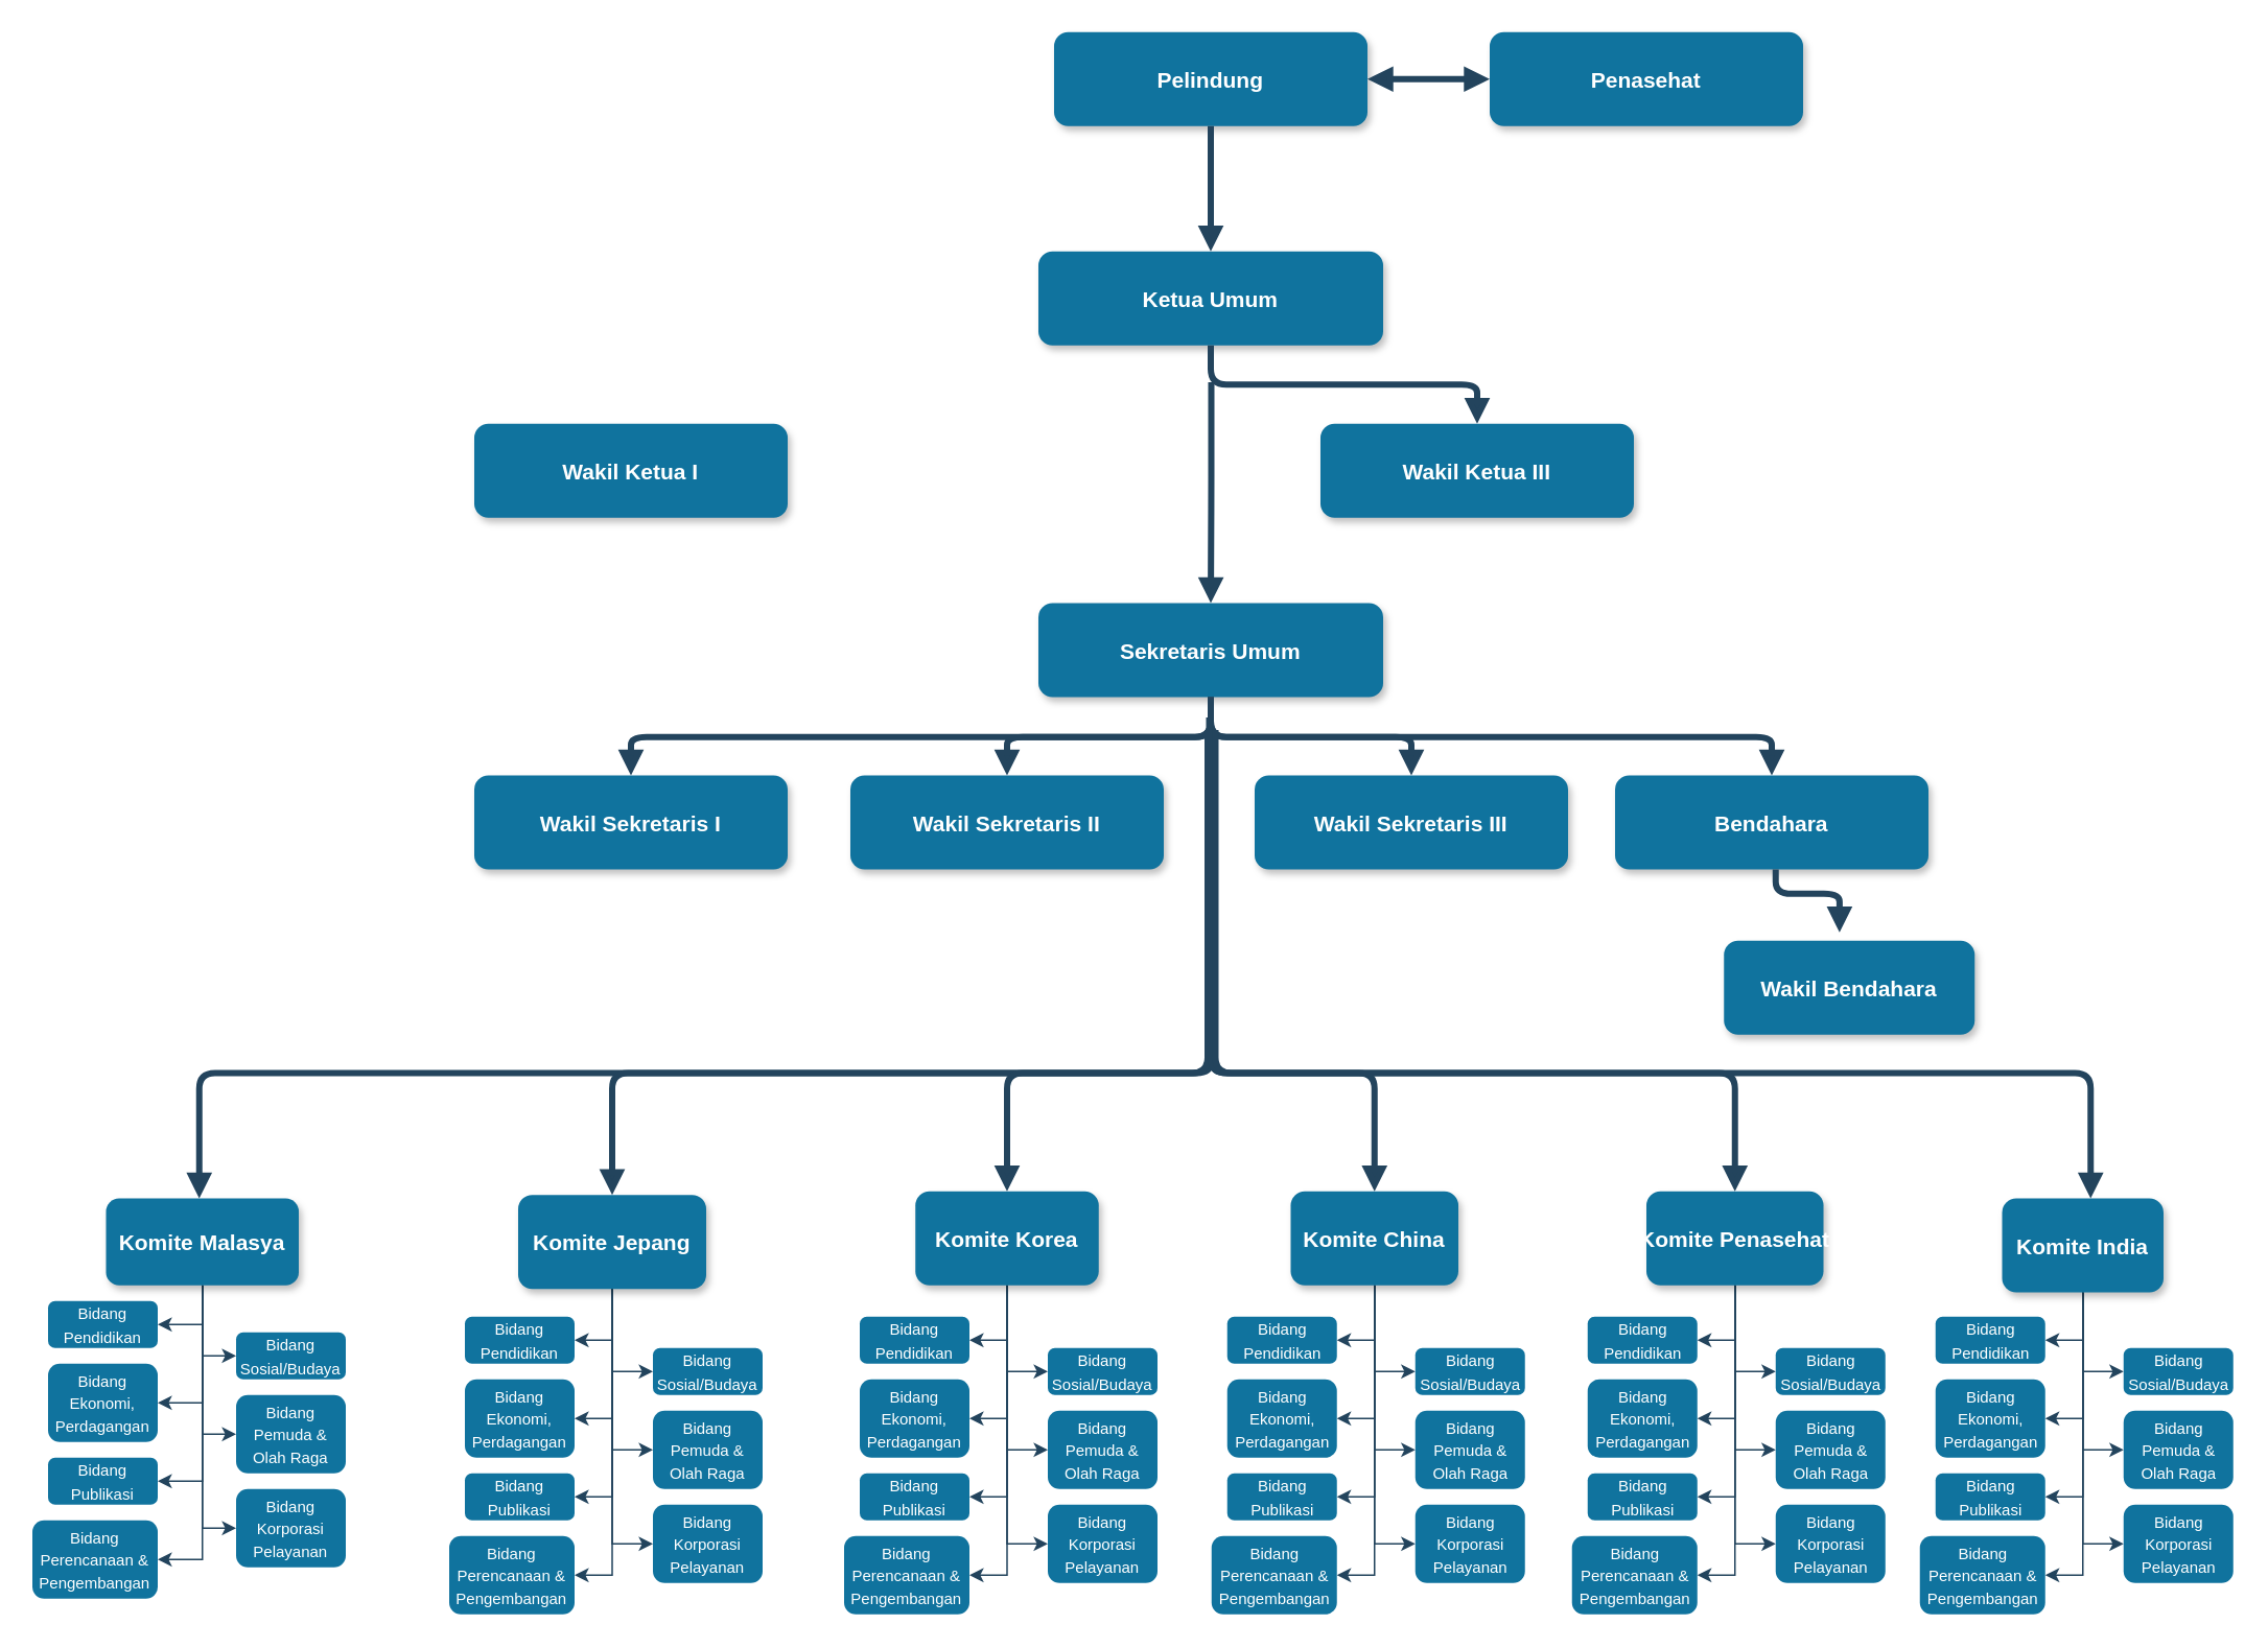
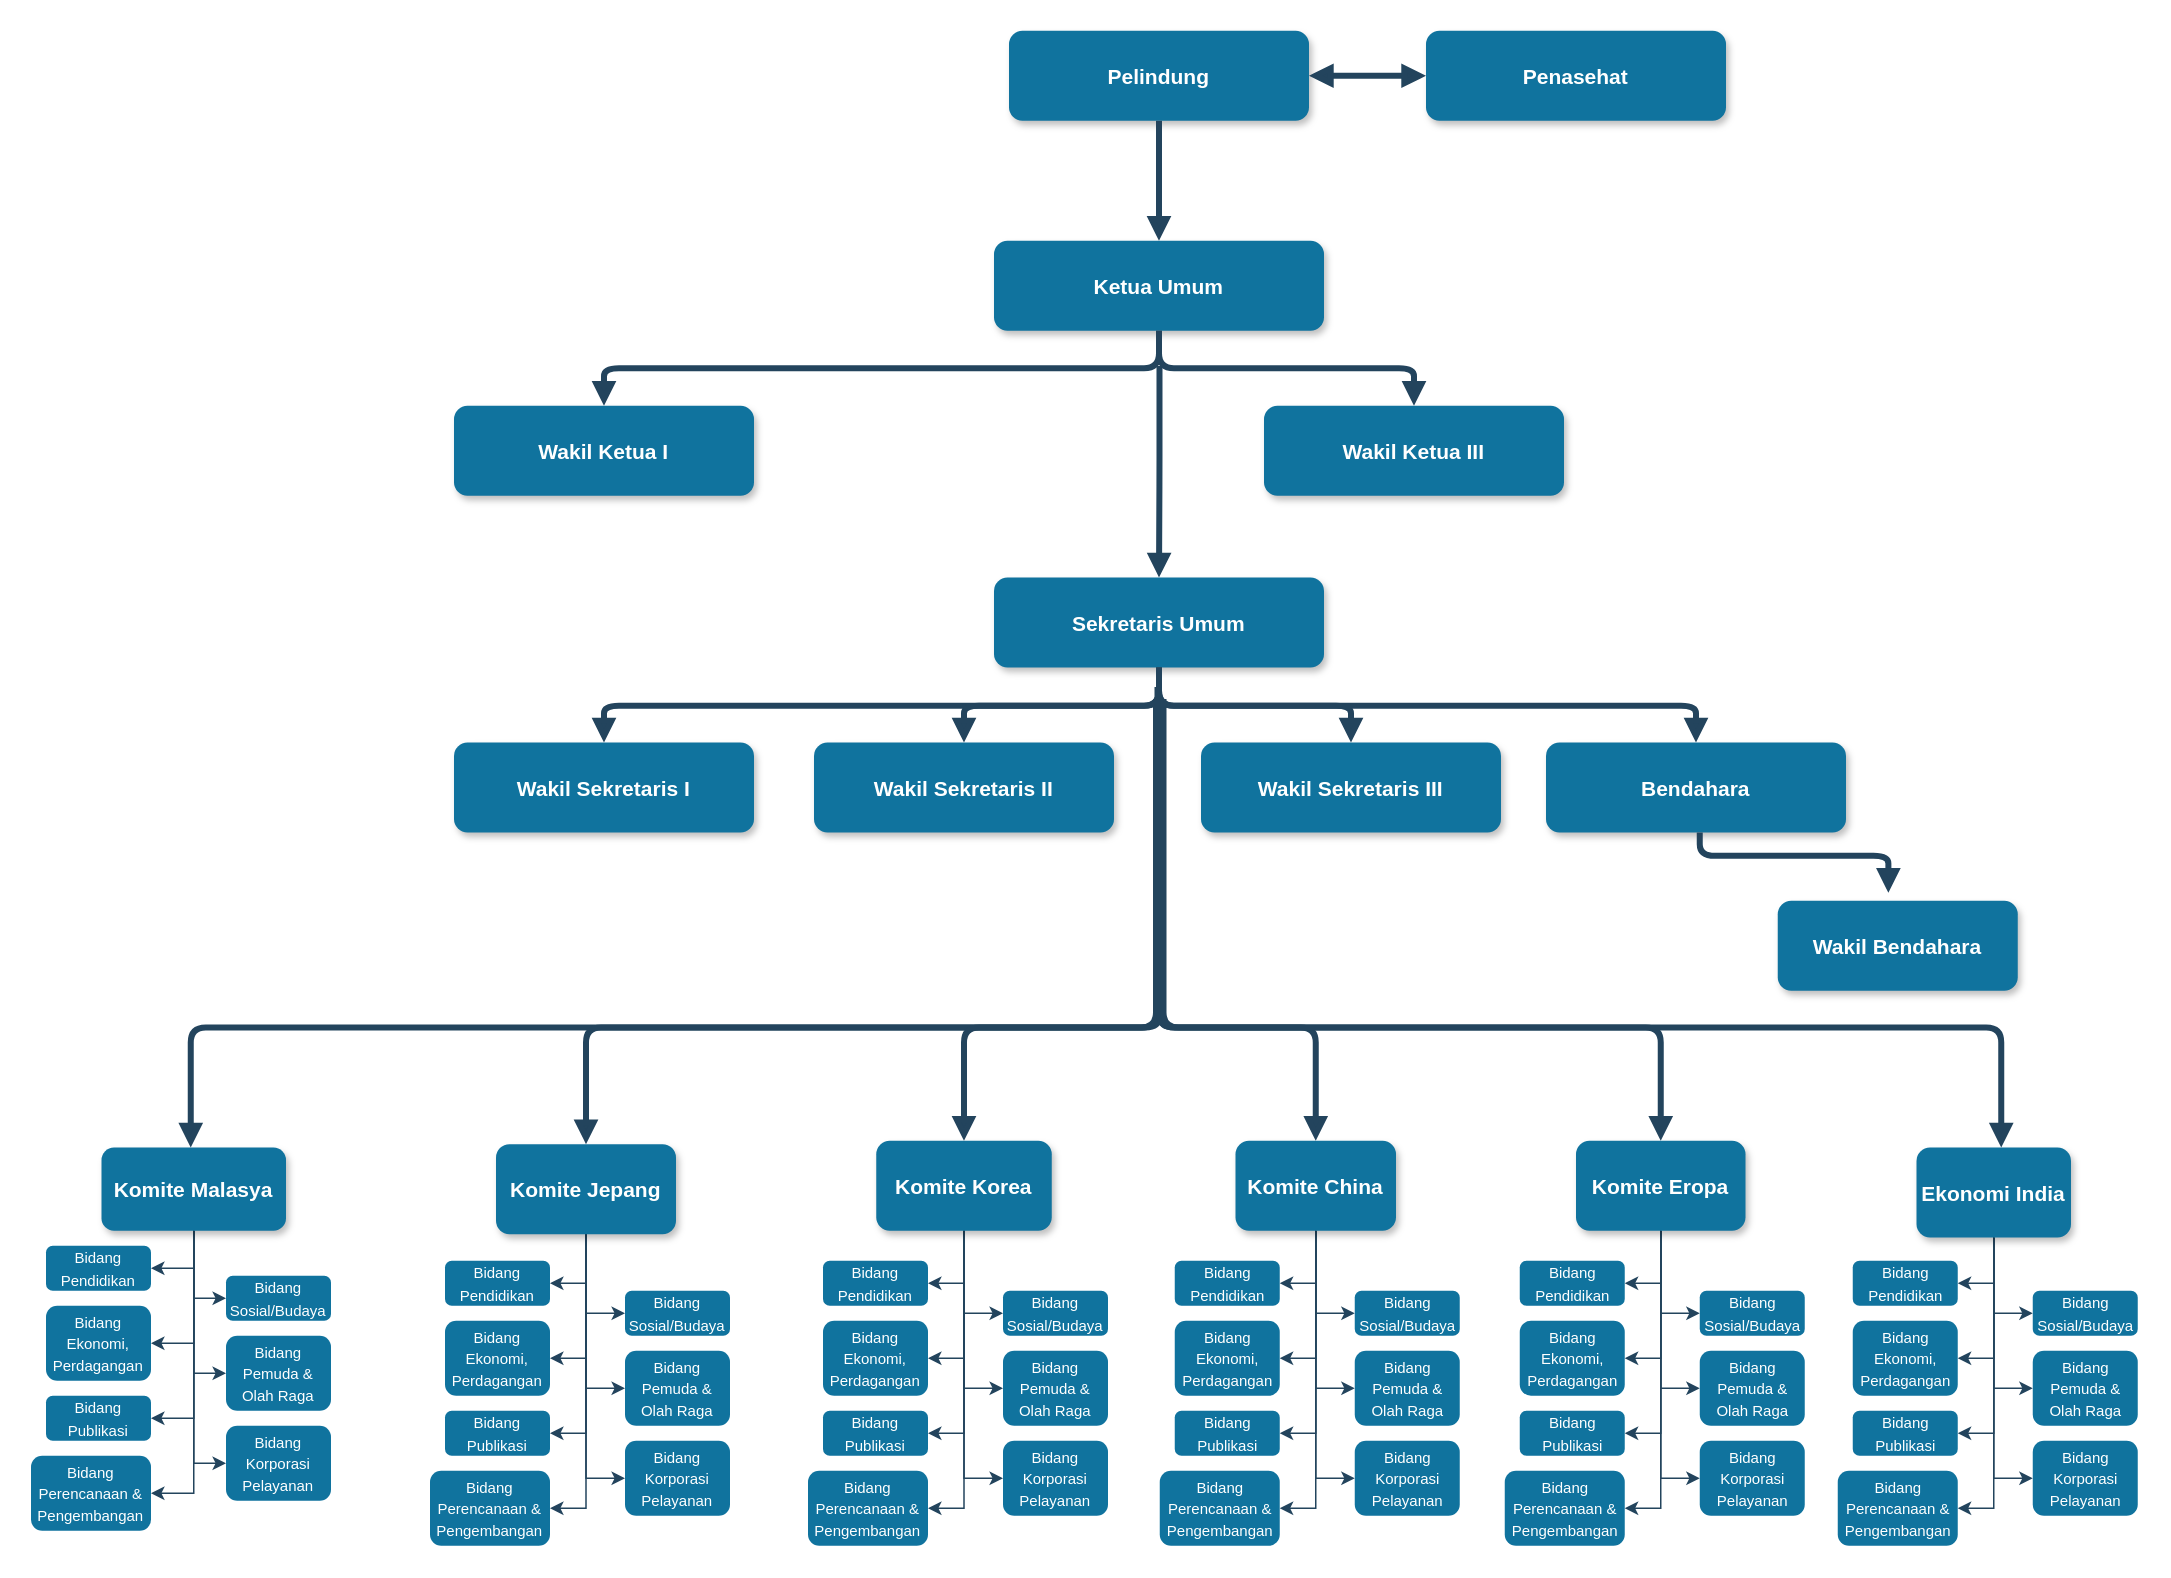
+ <mxCell id="7" value="" style="edgeStyle=elbowEdgeStyle;elbow=vertical;strokeWidth=4;endArrow=block;endFill=1;fontStyle=1;strokeColor=#23445D;" parent="1" source="3" target="4" edge="1"><mxGeometry x="22" width="100" height="100" as="geometry"><mxPoint x="22" y="80" as="sourcePoint" /><mxPoint x="122" as="targetPoint" y="-20" /></mxGeometry></mxCell>
- <mxCell id="117" value="Wakil Bendahara" style="rounded=1;fillColor=#10739E;strokeColor=none;shadow=1;gradientColor=none;fontStyle=1;fontColor=#FFFFFF;fontSize=14;" vertex="1" parent="1"><mxGeometry x="1099.5" y="600" width="160" height="60" as="geometry" /></mxCell>
+ <mxCell id="117" value="Wakil Bendahara" style="rounded=1;fillColor=#10739E;strokeColor=none;shadow=1;gradientColor=none;fontStyle=1;fontColor=#FFFFFF;fontSize=14;" vertex="1" parent="1"><mxGeometry x="1184.5" y="600" width="160" height="60" as="geometry" /></mxCell>
- <mxCell id="64" value="Komite Penasehat" style="rounded=1;fillColor=#10739E;strokeColor=none;shadow=1;gradientColor=none;fontStyle=1;fontColor=#FFFFFF;fontSize=14;" vertex="1" parent="1"><mxGeometry x="1050" y="760" width="113" height="60" as="geometry" /></mxCell>
+ <mxCell id="64" value="Komite Eropa" style="rounded=1;fillColor=#10739E;strokeColor=none;shadow=1;gradientColor=none;fontStyle=1;fontColor=#FFFFFF;fontSize=14;" vertex="1" parent="1"><mxGeometry x="1050" y="760" width="113" height="60" as="geometry" /></mxCell>
- <mxCell id="72" value="Komite India" style="rounded=1;fillColor=#10739E;strokeColor=none;shadow=1;gradientColor=none;fontStyle=1;fontColor=#FFFFFF;fontSize=14;" vertex="1" parent="1"><mxGeometry x="1277" y="764.5" width="103" height="60" as="geometry" /></mxCell>
+ <mxCell id="72" value="Ekonomi India" style="rounded=1;fillColor=#10739E;strokeColor=none;shadow=1;gradientColor=none;fontStyle=1;fontColor=#FFFFFF;fontSize=14;" vertex="1" parent="1"><mxGeometry x="1277" y="764.5" width="103" height="60" as="geometry" /></mxCell>
